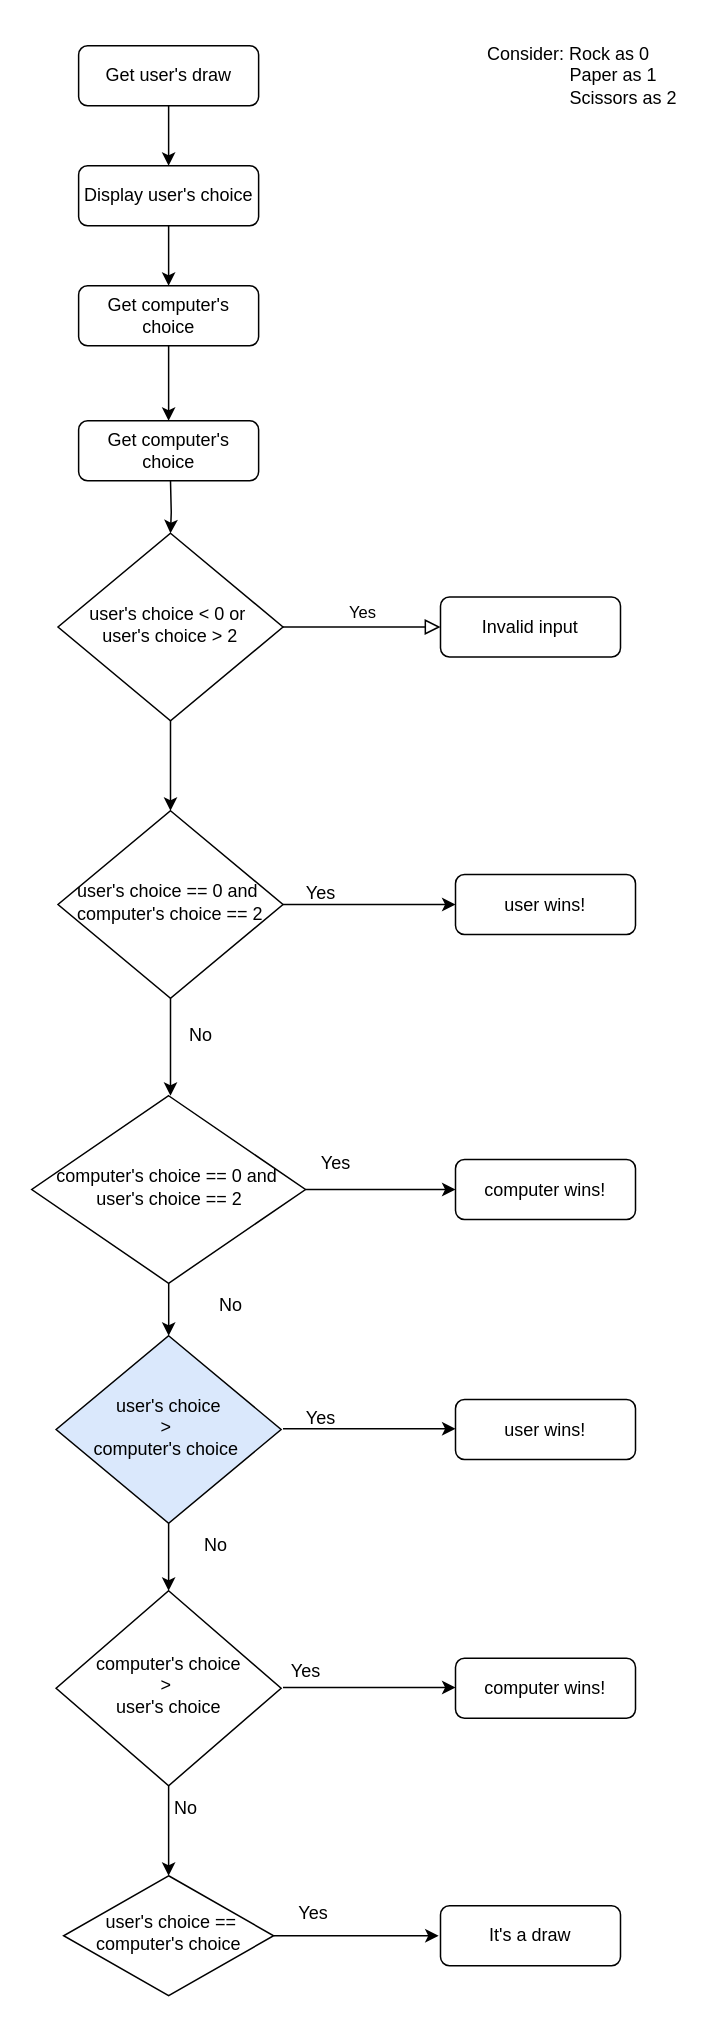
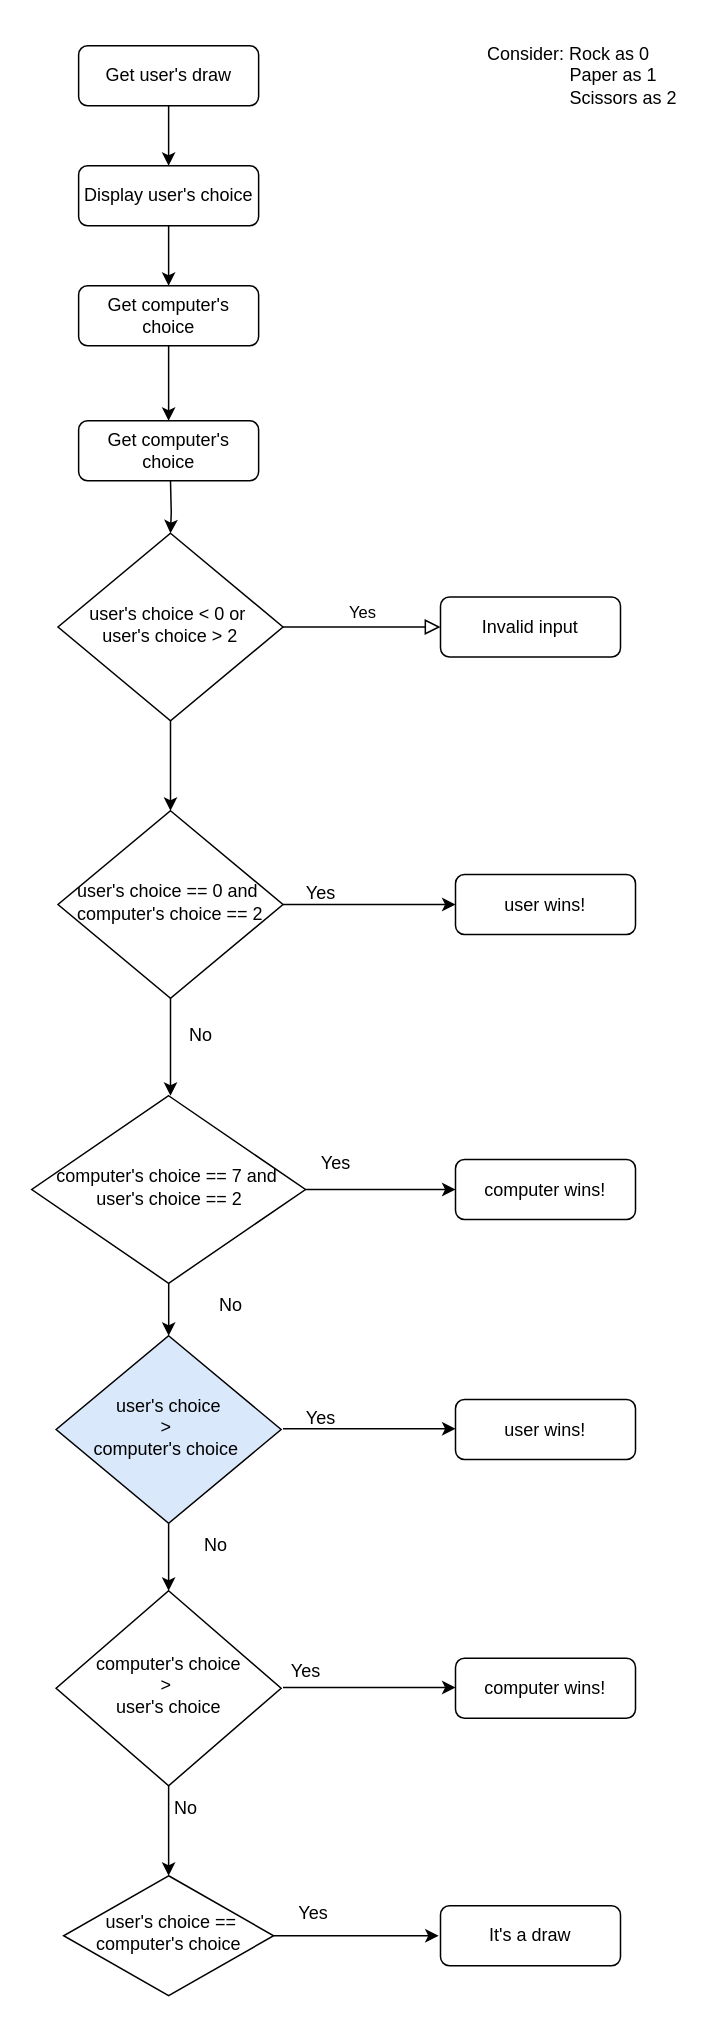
- <mxCell id="24" value="computer's choice == 0 and&amp;nbsp;&lt;br&gt;user's choice == 2" style="rhombus;whiteSpace=wrap;html=1;shadow=0;fontFamily=Helvetica;fontSize=12;align=center;strokeWidth=1;spacing=6;spacingTop=-4;" parent="1" vertex="1"><mxGeometry x="20.5" y="730" width="182.5" height="125" as="geometry" /></mxCell>
+ <mxCell id="24" value="computer's choice == 7 and&amp;nbsp;&lt;br&gt;user's choice == 2" style="rhombus;whiteSpace=wrap;html=1;shadow=0;fontFamily=Helvetica;fontSize=12;align=center;strokeWidth=1;spacing=6;spacingTop=-4;" parent="1" vertex="1"><mxGeometry x="20.5" y="730" width="182.5" height="125" as="geometry" /></mxCell>
